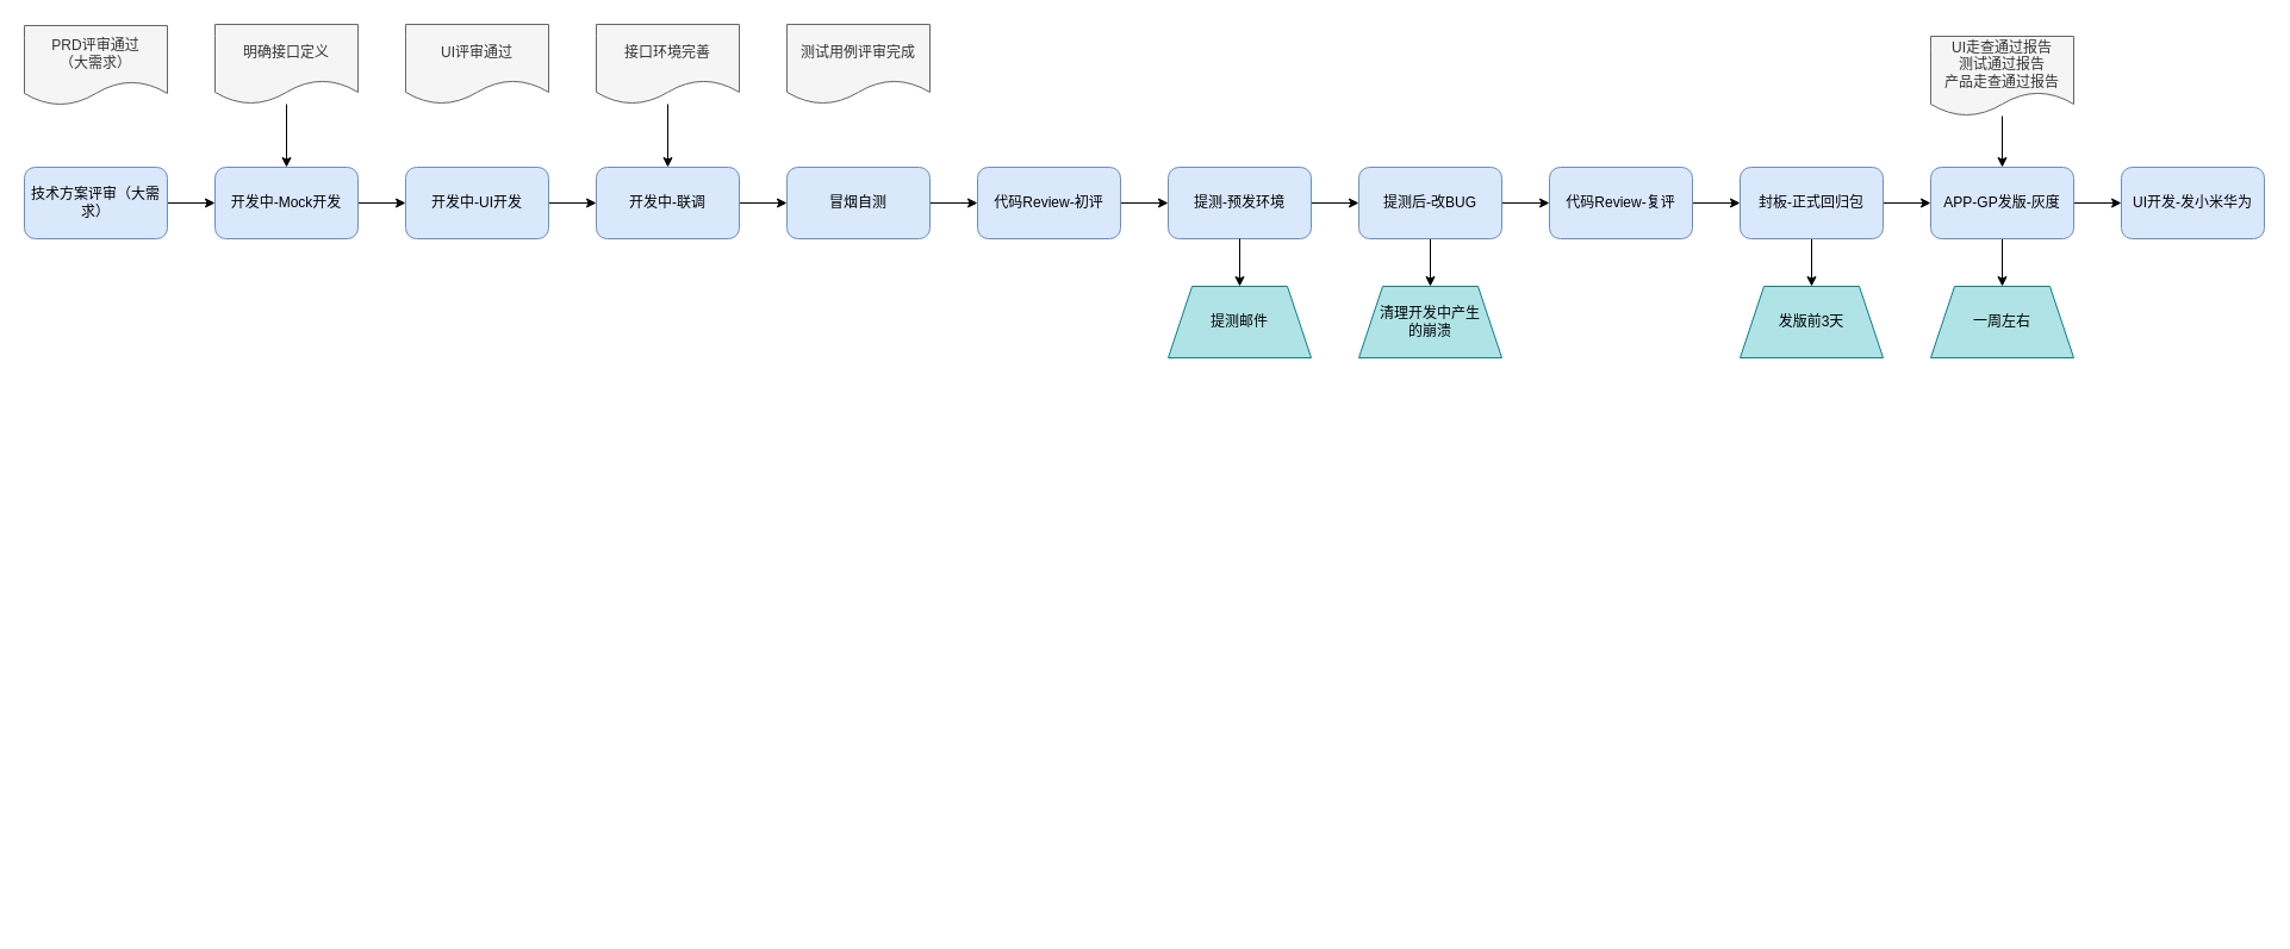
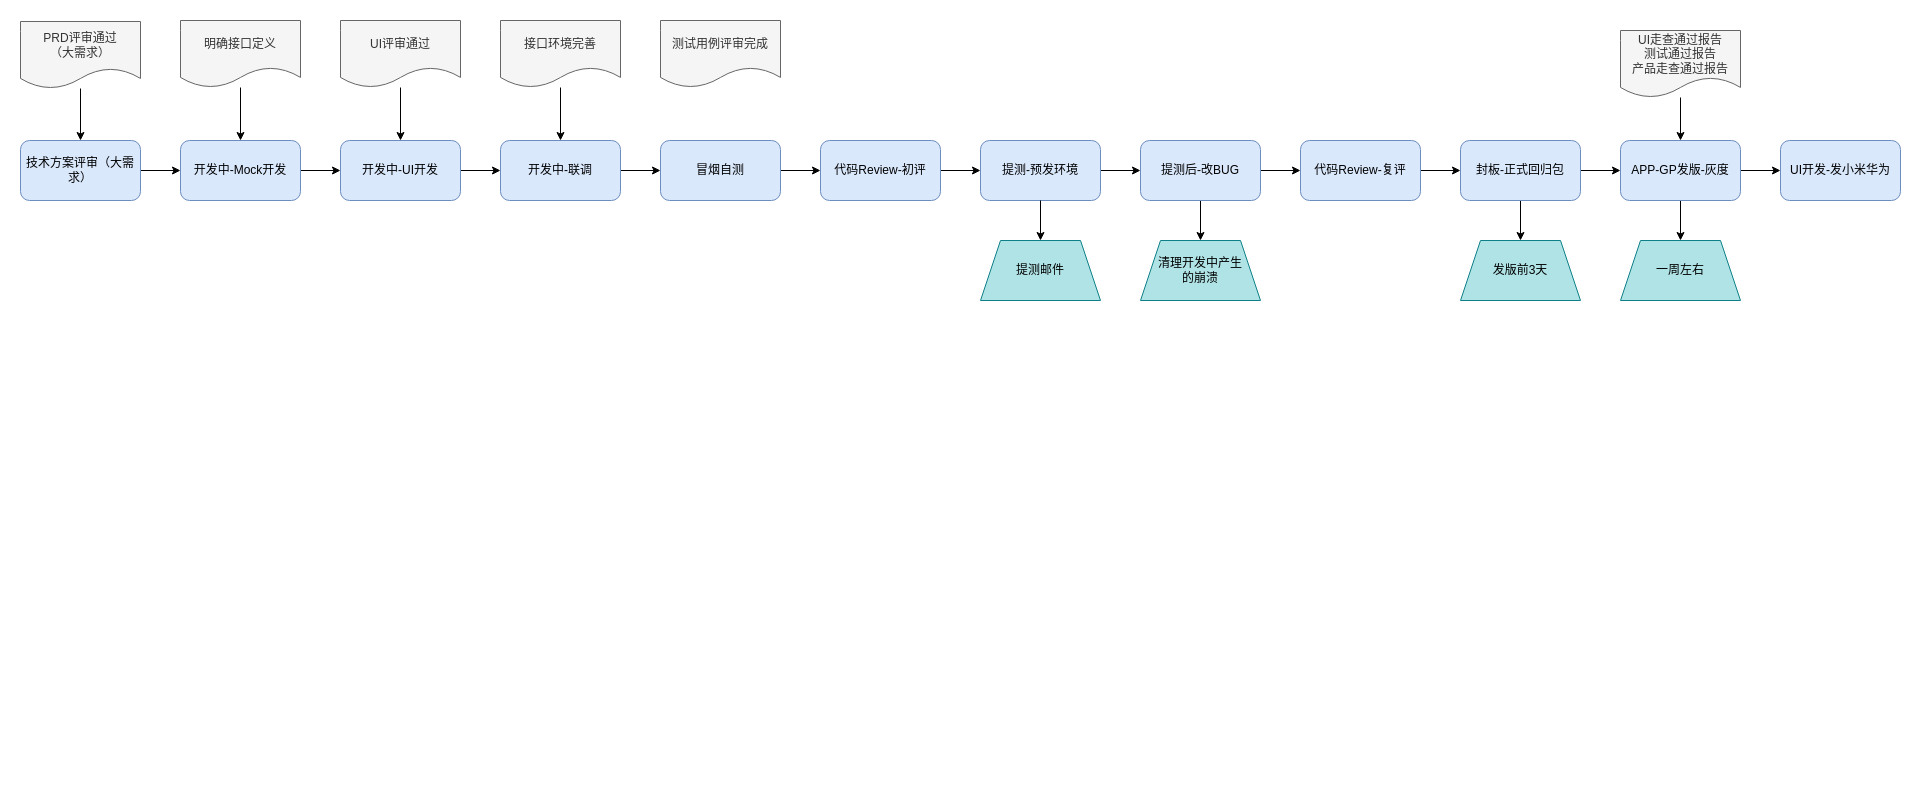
+ <mxCell id="18" value="" style="edgeStyle=orthogonalEdgeStyle;rounded=0;orthogonalLoop=1;jettySize=auto;html=1;" edge="1" parent="1" source="19" target="17"><mxGeometry relative="1" as="geometry" /></mxCell>
+ <mxCell id="43" value="" style="edgeStyle=orthogonalEdgeStyle;rounded=0;orthogonalLoop=1;jettySize=auto;html=1;" edge="1" parent="1" source="44" target="23"><mxGeometry relative="1" as="geometry" /></mxCell>
